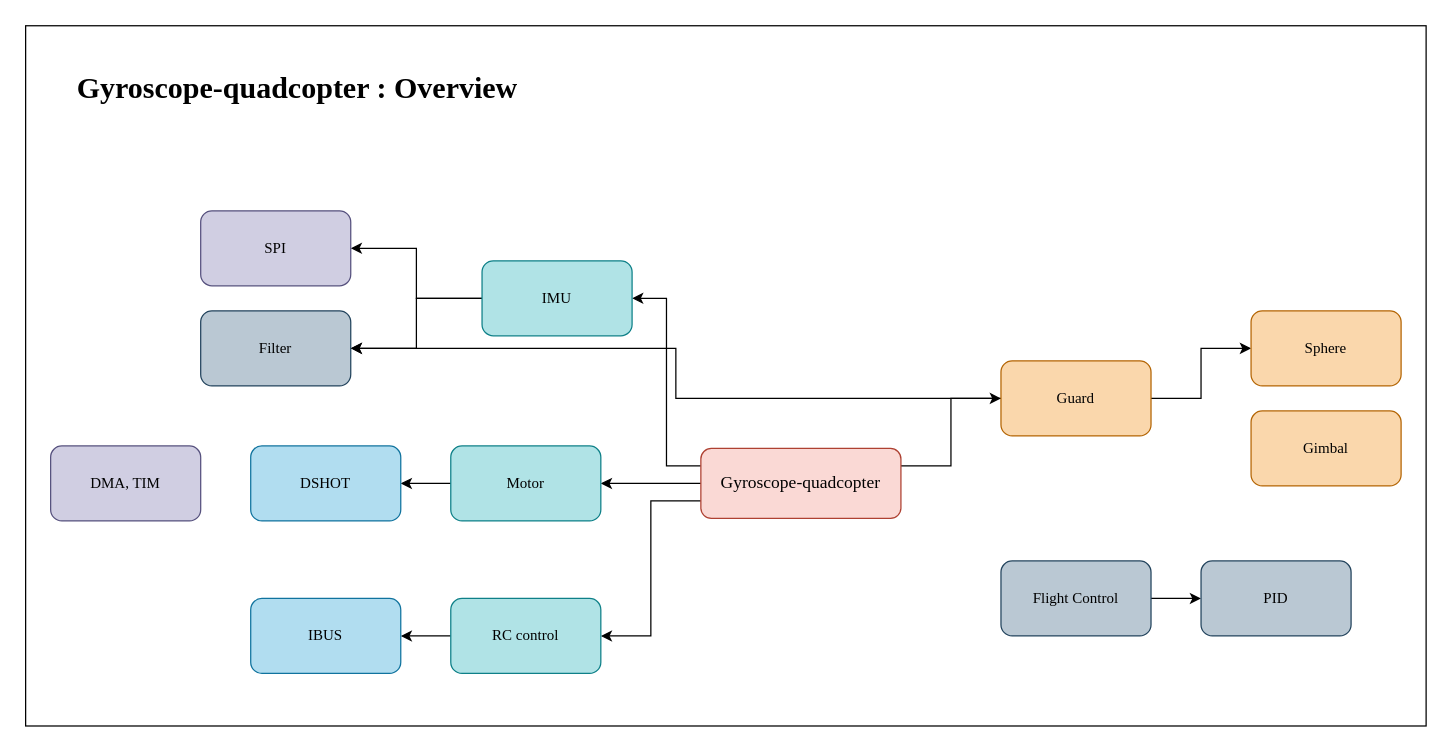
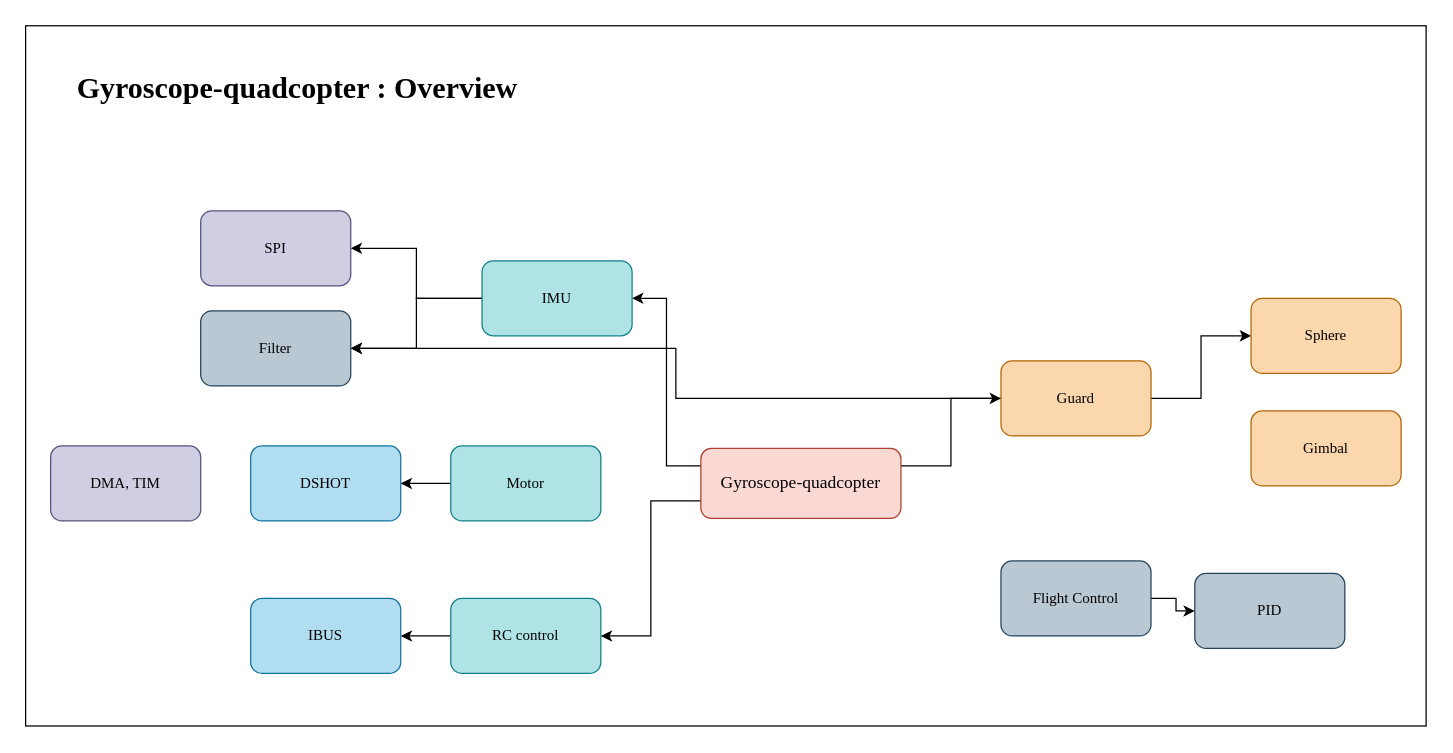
- <mxCell id="25" value="Sphere" style="rounded=1;whiteSpace=wrap;html=1;fontFamily=Nanum Gothic;fontSource=https%3A%2F%2Ffonts.googleapis.com%2Fcss%3Ffamily%3DNanum%2BGothic;fillColor=#fad7ac;strokeColor=#b46504;" parent="1" vertex="1"><mxGeometry x="1000" y="248" width="120" height="60" as="geometry" /></mxCell>
+ <mxCell id="25" value="Sphere" style="rounded=1;whiteSpace=wrap;html=1;fontFamily=Nanum Gothic;fontSource=https%3A%2F%2Ffonts.googleapis.com%2Fcss%3Ffamily%3DNanum%2BGothic;fillColor=#fad7ac;strokeColor=#b46504;" parent="1" vertex="1"><mxGeometry x="1000" y="238" width="120" height="60" as="geometry" /></mxCell>
- <mxCell id="3" style="edgeStyle=orthogonalEdgeStyle;rounded=0;orthogonalLoop=1;jettySize=auto;html=1;exitX=0;exitY=0.5;exitDx=0;exitDy=0;entryX=1;entryY=0.5;entryDx=0;entryDy=0;fontFamily=Nanum Gothic;fontSource=https%3A%2F%2Ffonts.googleapis.com%2Fcss%3Ffamily%3DNanum%2BGothic;" parent="1" source="6" target="8" edge="1"><mxGeometry relative="1" as="geometry" /></mxCell>
- <mxCell id="16" value="PID" style="rounded=1;whiteSpace=wrap;html=1;fontFamily=Nanum Gothic;fontSource=https%3A%2F%2Ffonts.googleapis.com%2Fcss%3Ffamily%3DNanum%2BGothic;fillColor=#bac8d3;strokeColor=#23445d;" parent="1" vertex="1"><mxGeometry x="960" y="448" width="120" height="60" as="geometry" /></mxCell>
+ <mxCell id="16" value="PID" style="rounded=1;whiteSpace=wrap;html=1;fontFamily=Nanum Gothic;fontSource=https%3A%2F%2Ffonts.googleapis.com%2Fcss%3Ffamily%3DNanum%2BGothic;fillColor=#bac8d3;strokeColor=#23445d;" parent="1" vertex="1"><mxGeometry x="955" y="458" width="120" height="60" as="geometry" /></mxCell>
